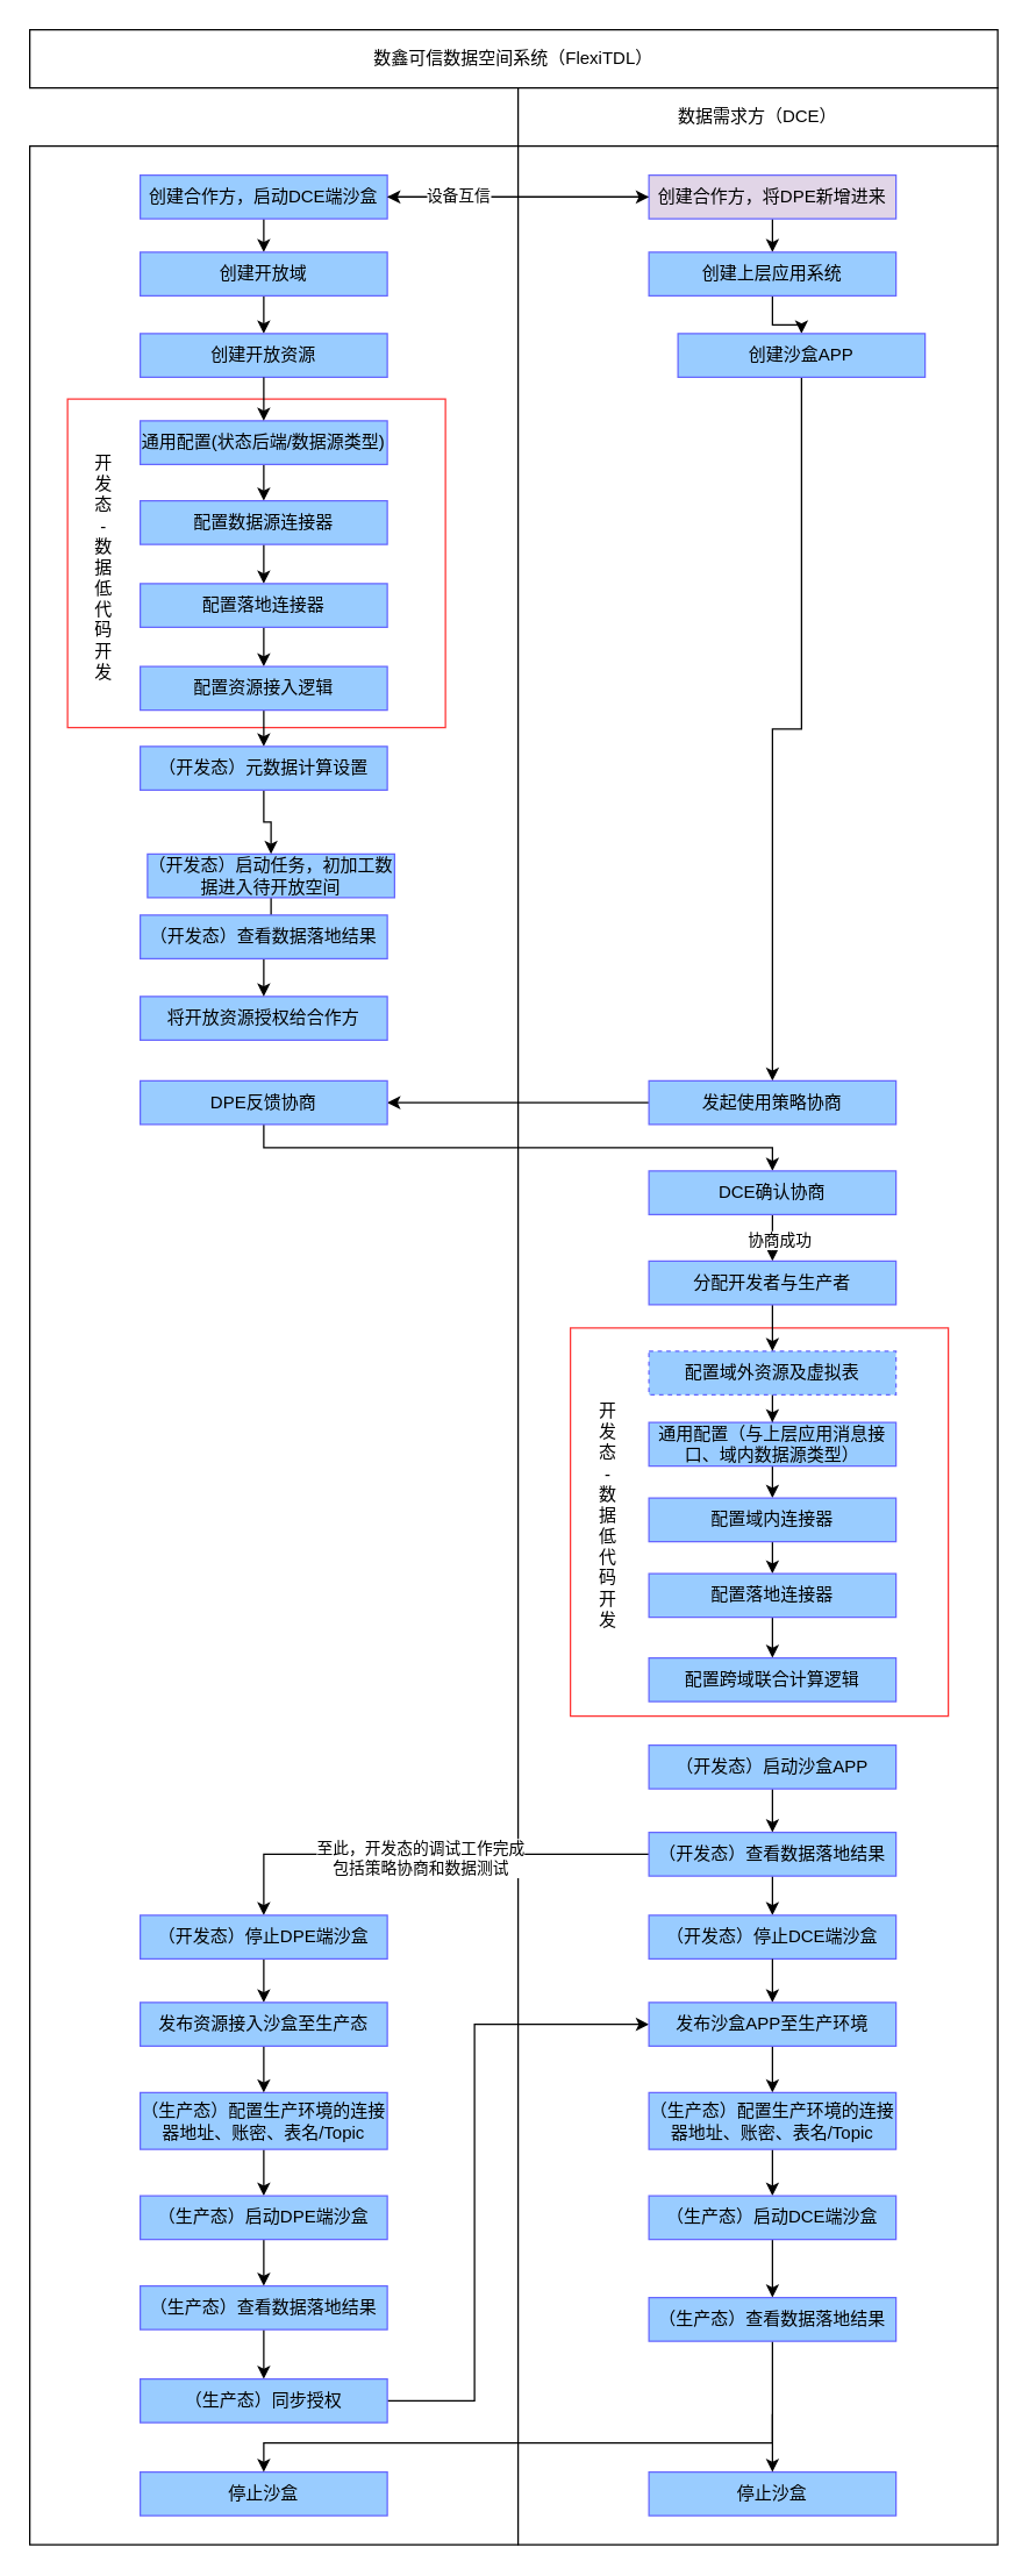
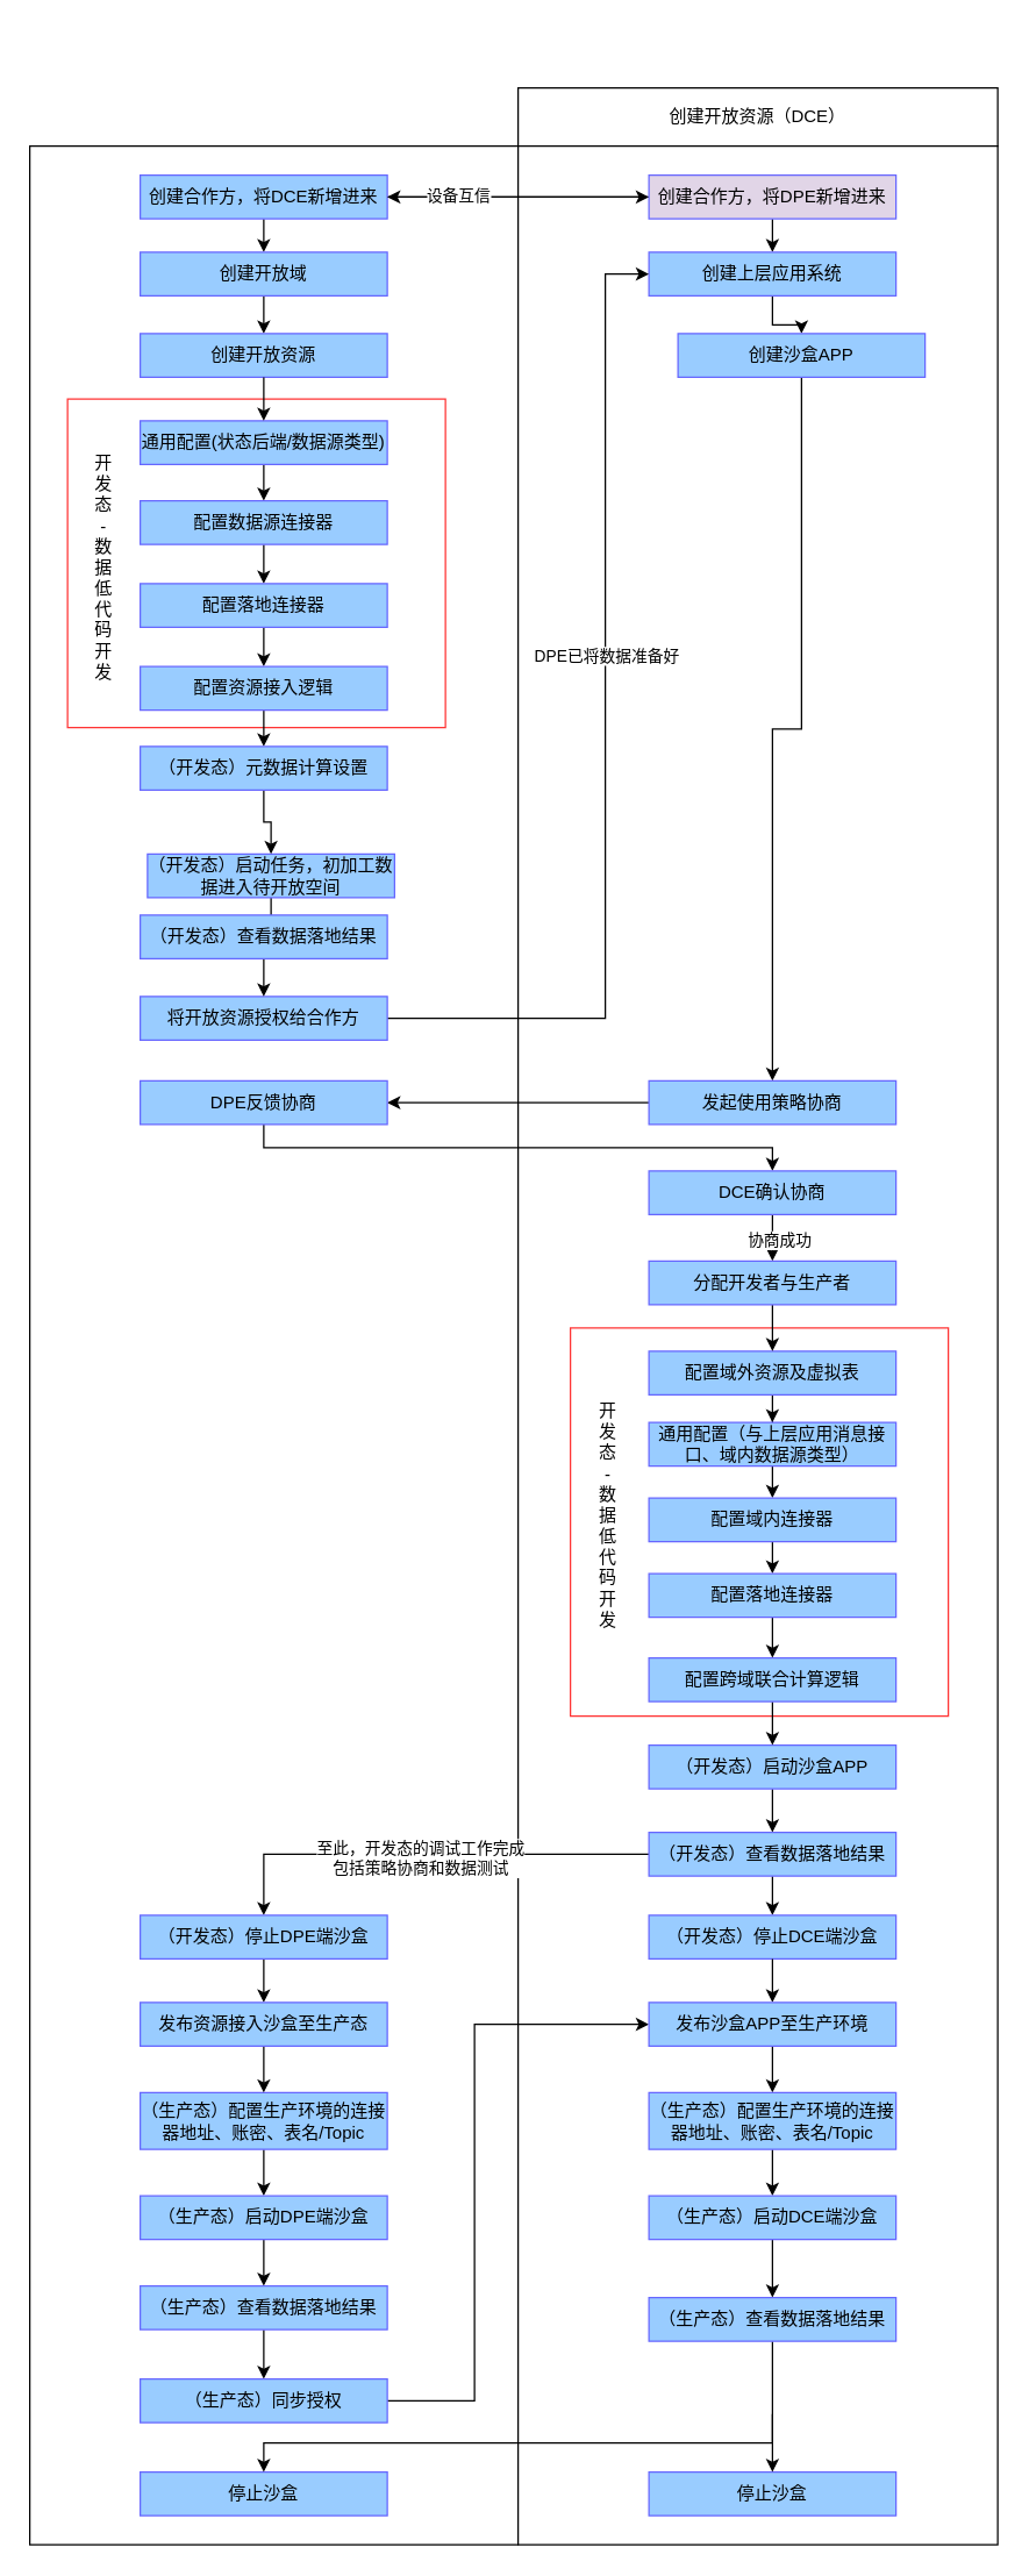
- <mxCell id="2" value="数鑫可信数据空间系统（FlexiTDL）" style="rounded=0;whiteSpace=wrap;html=1;" vertex="1" parent="1"><mxGeometry x="20" y="20" width="666" height="40" as="geometry" /></mxCell>
- <mxCell id="3" value="数据需求方（DCE）" style="rounded=0;whiteSpace=wrap;html=1;" vertex="1" parent="1"><mxGeometry x="356" y="60" width="330" height="40" as="geometry" /></mxCell>
+ <mxCell id="3" value="创建开放资源（DCE）" style="rounded=0;whiteSpace=wrap;html=1;" vertex="1" parent="1"><mxGeometry x="356" y="60" width="330" height="40" as="geometry" /></mxCell>
- <mxCell id="8" value="创建合作方，启动DCE端沙盒" style="rounded=0;whiteSpace=wrap;html=1;fillColor=#99CCFF;strokeColor=#6666FF;" vertex="1" parent="1"><mxGeometry x="96" y="120" width="170" height="30" as="geometry" /></mxCell>
+ <mxCell id="8" value="创建合作方，将DCE新增进来" style="rounded=0;whiteSpace=wrap;html=1;fillColor=#99CCFF;strokeColor=#6666FF;" vertex="1" parent="1"><mxGeometry x="96" y="120" width="170" height="30" as="geometry" /></mxCell>
+ <mxCell id="31" value="" style="edgeStyle=orthogonalEdgeStyle;rounded=0;orthogonalLoop=1;jettySize=auto;html=1;entryX=0;entryY=0.5;entryDx=0;entryDy=0;exitX=1;exitY=0.5;exitDx=0;exitDy=0;" edge="1" parent="1" source="33" target="17"><mxGeometry relative="1" as="geometry"><Array as="points"><mxPoint x="416" y="700" /><mxPoint x="416" y="188" /></Array></mxGeometry></mxCell>
+ <mxCell id="32" value="DPE已将数据准备好" style="edgeLabel;html=1;align=center;verticalAlign=middle;resizable=0;points=[];" vertex="1" connectable="0" parent="31"><mxGeometry x="0.157" relative="1" as="geometry"><mxPoint as="offset" /></mxGeometry></mxCell>
- <mxCell id="71" value="配置域外资源及虚拟表" style="rounded=0;whiteSpace=wrap;html=1;fillColor=#99CCFF;strokeColor=#6666FF;dashed=1;" vertex="1" parent="1"><mxGeometry x="446" y="929" width="170" height="30" as="geometry" /></mxCell>
+ <mxCell id="71" value="配置域外资源及虚拟表" style="rounded=0;whiteSpace=wrap;html=1;fillColor=#99CCFF;strokeColor=#6666FF;" vertex="1" parent="1"><mxGeometry x="446" y="929" width="170" height="30" as="geometry" /></mxCell>
+ <mxCell id="81" value="" style="edgeStyle=orthogonalEdgeStyle;rounded=0;orthogonalLoop=1;jettySize=auto;html=1;entryX=0.5;entryY=0;entryDx=0;entryDy=0;" edge="1" parent="1" source="82" target="36"><mxGeometry relative="1" as="geometry" /></mxCell>
